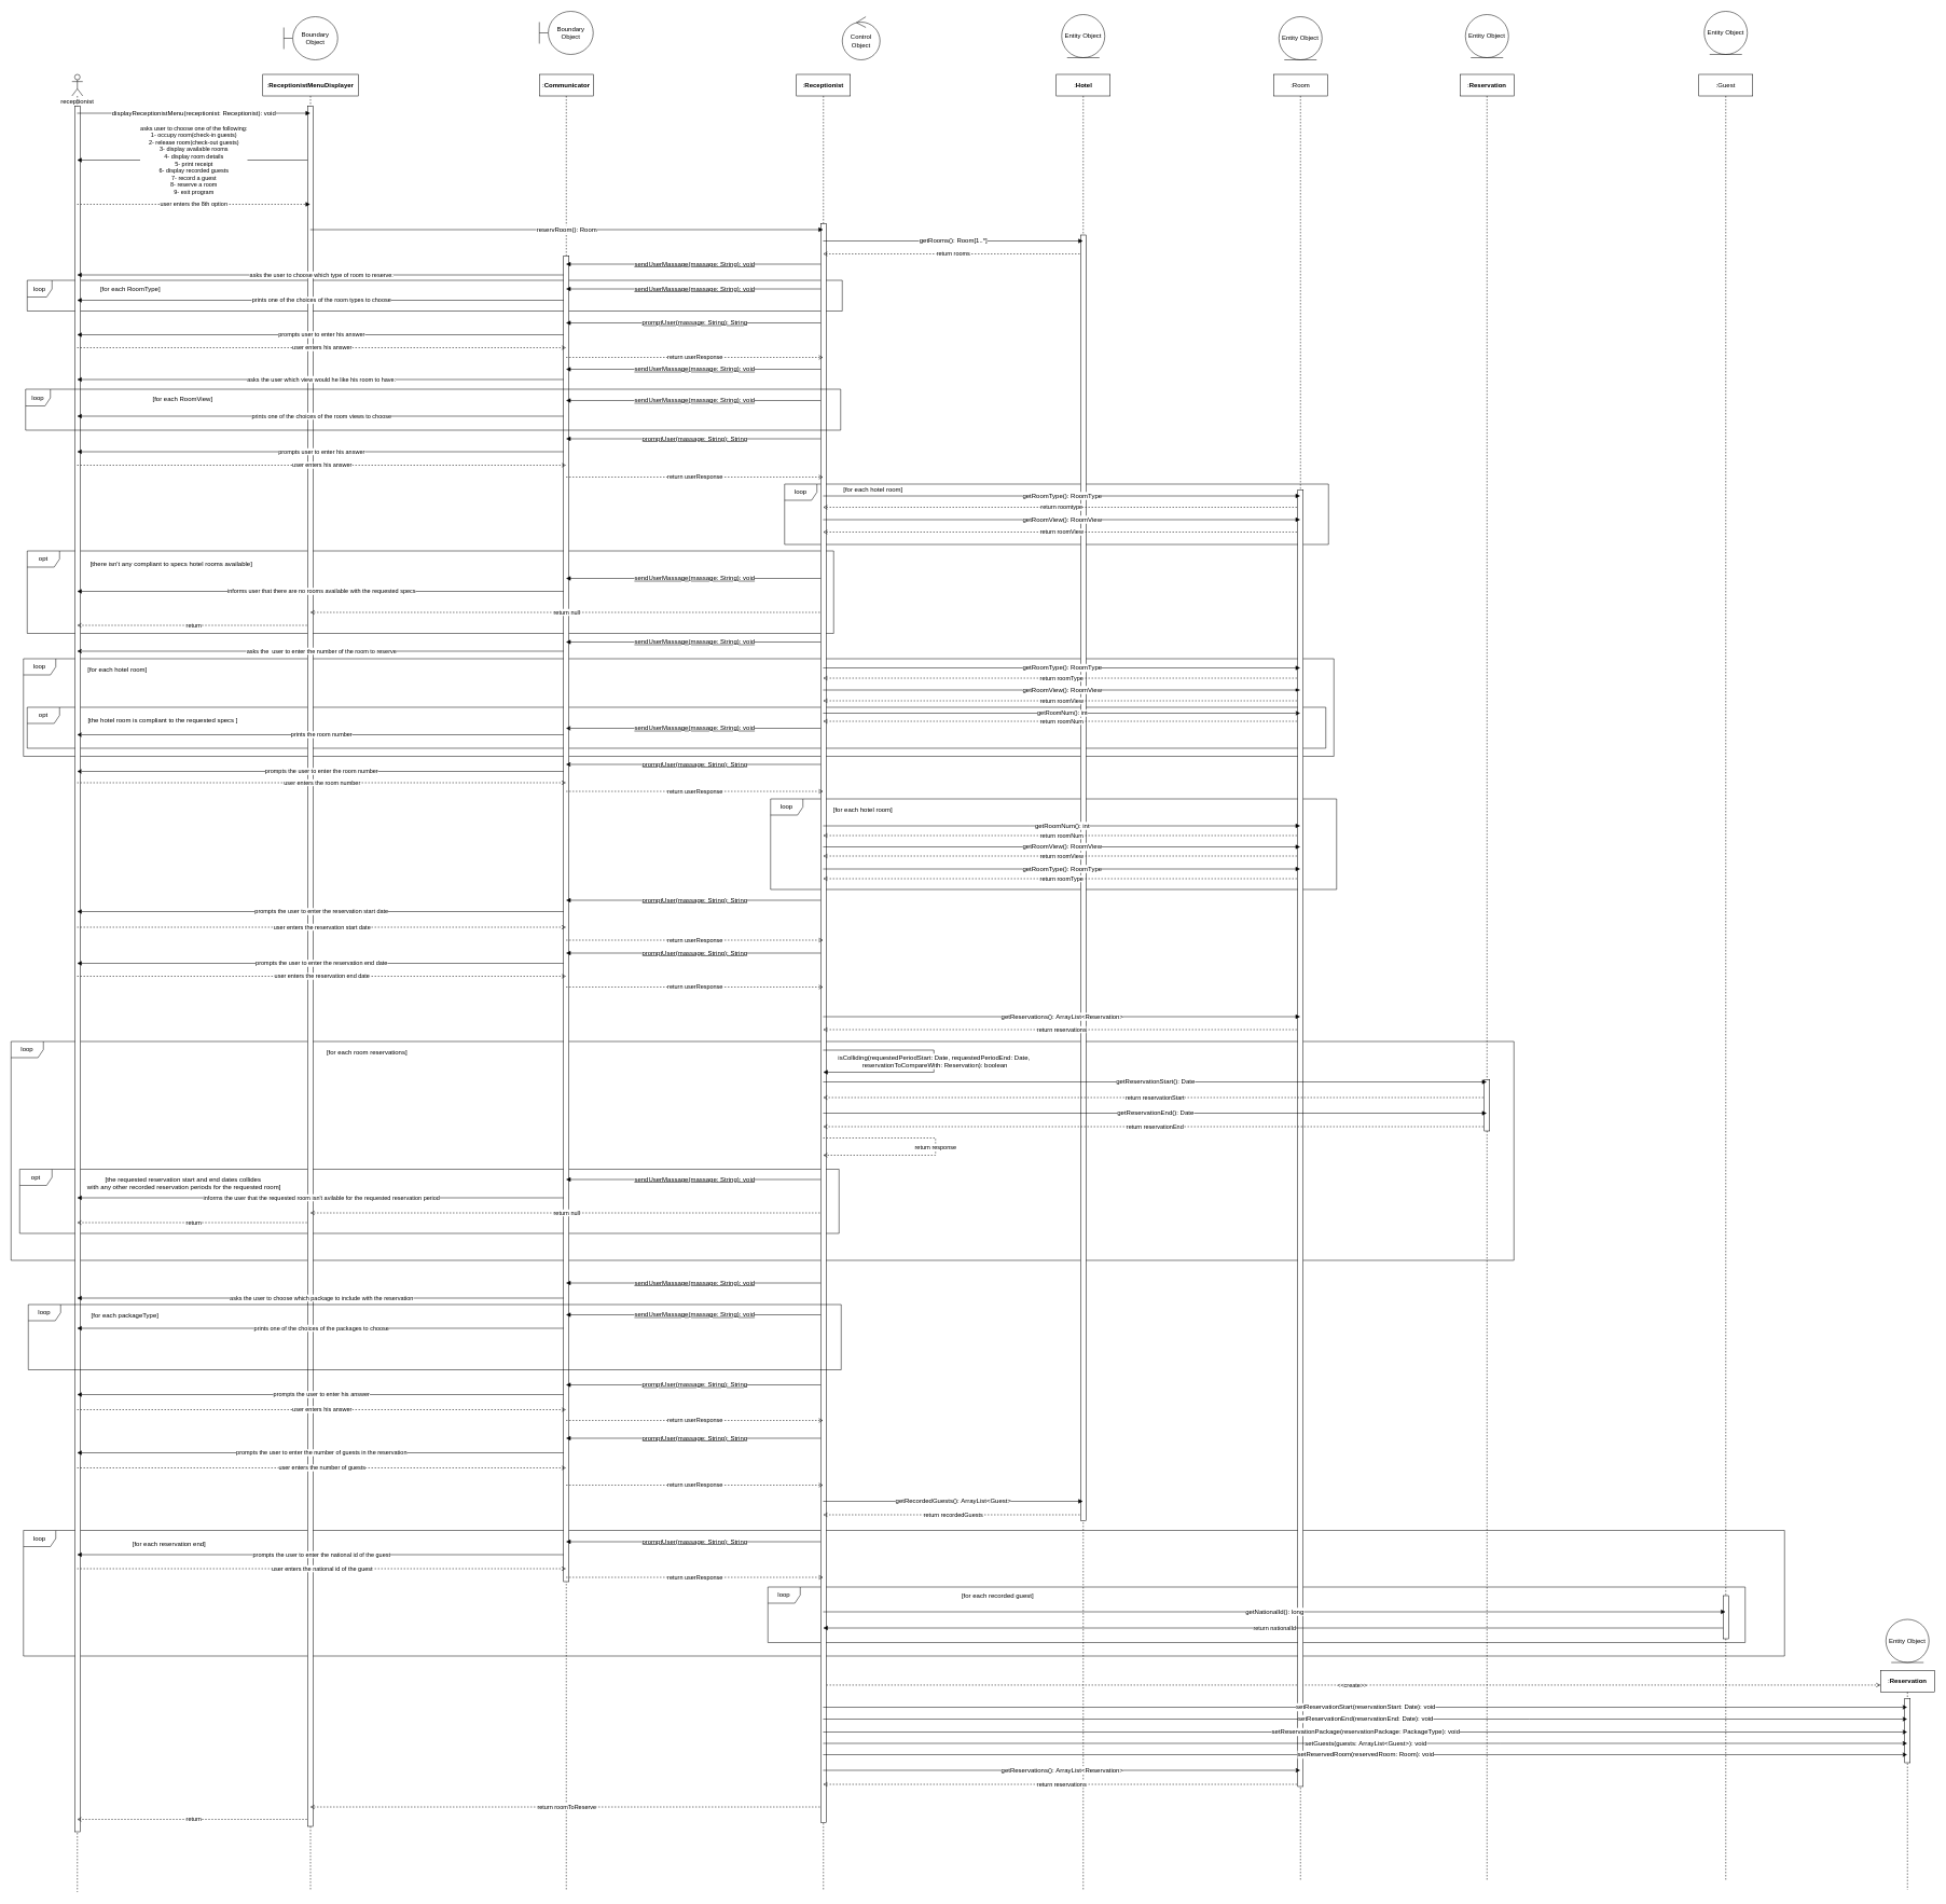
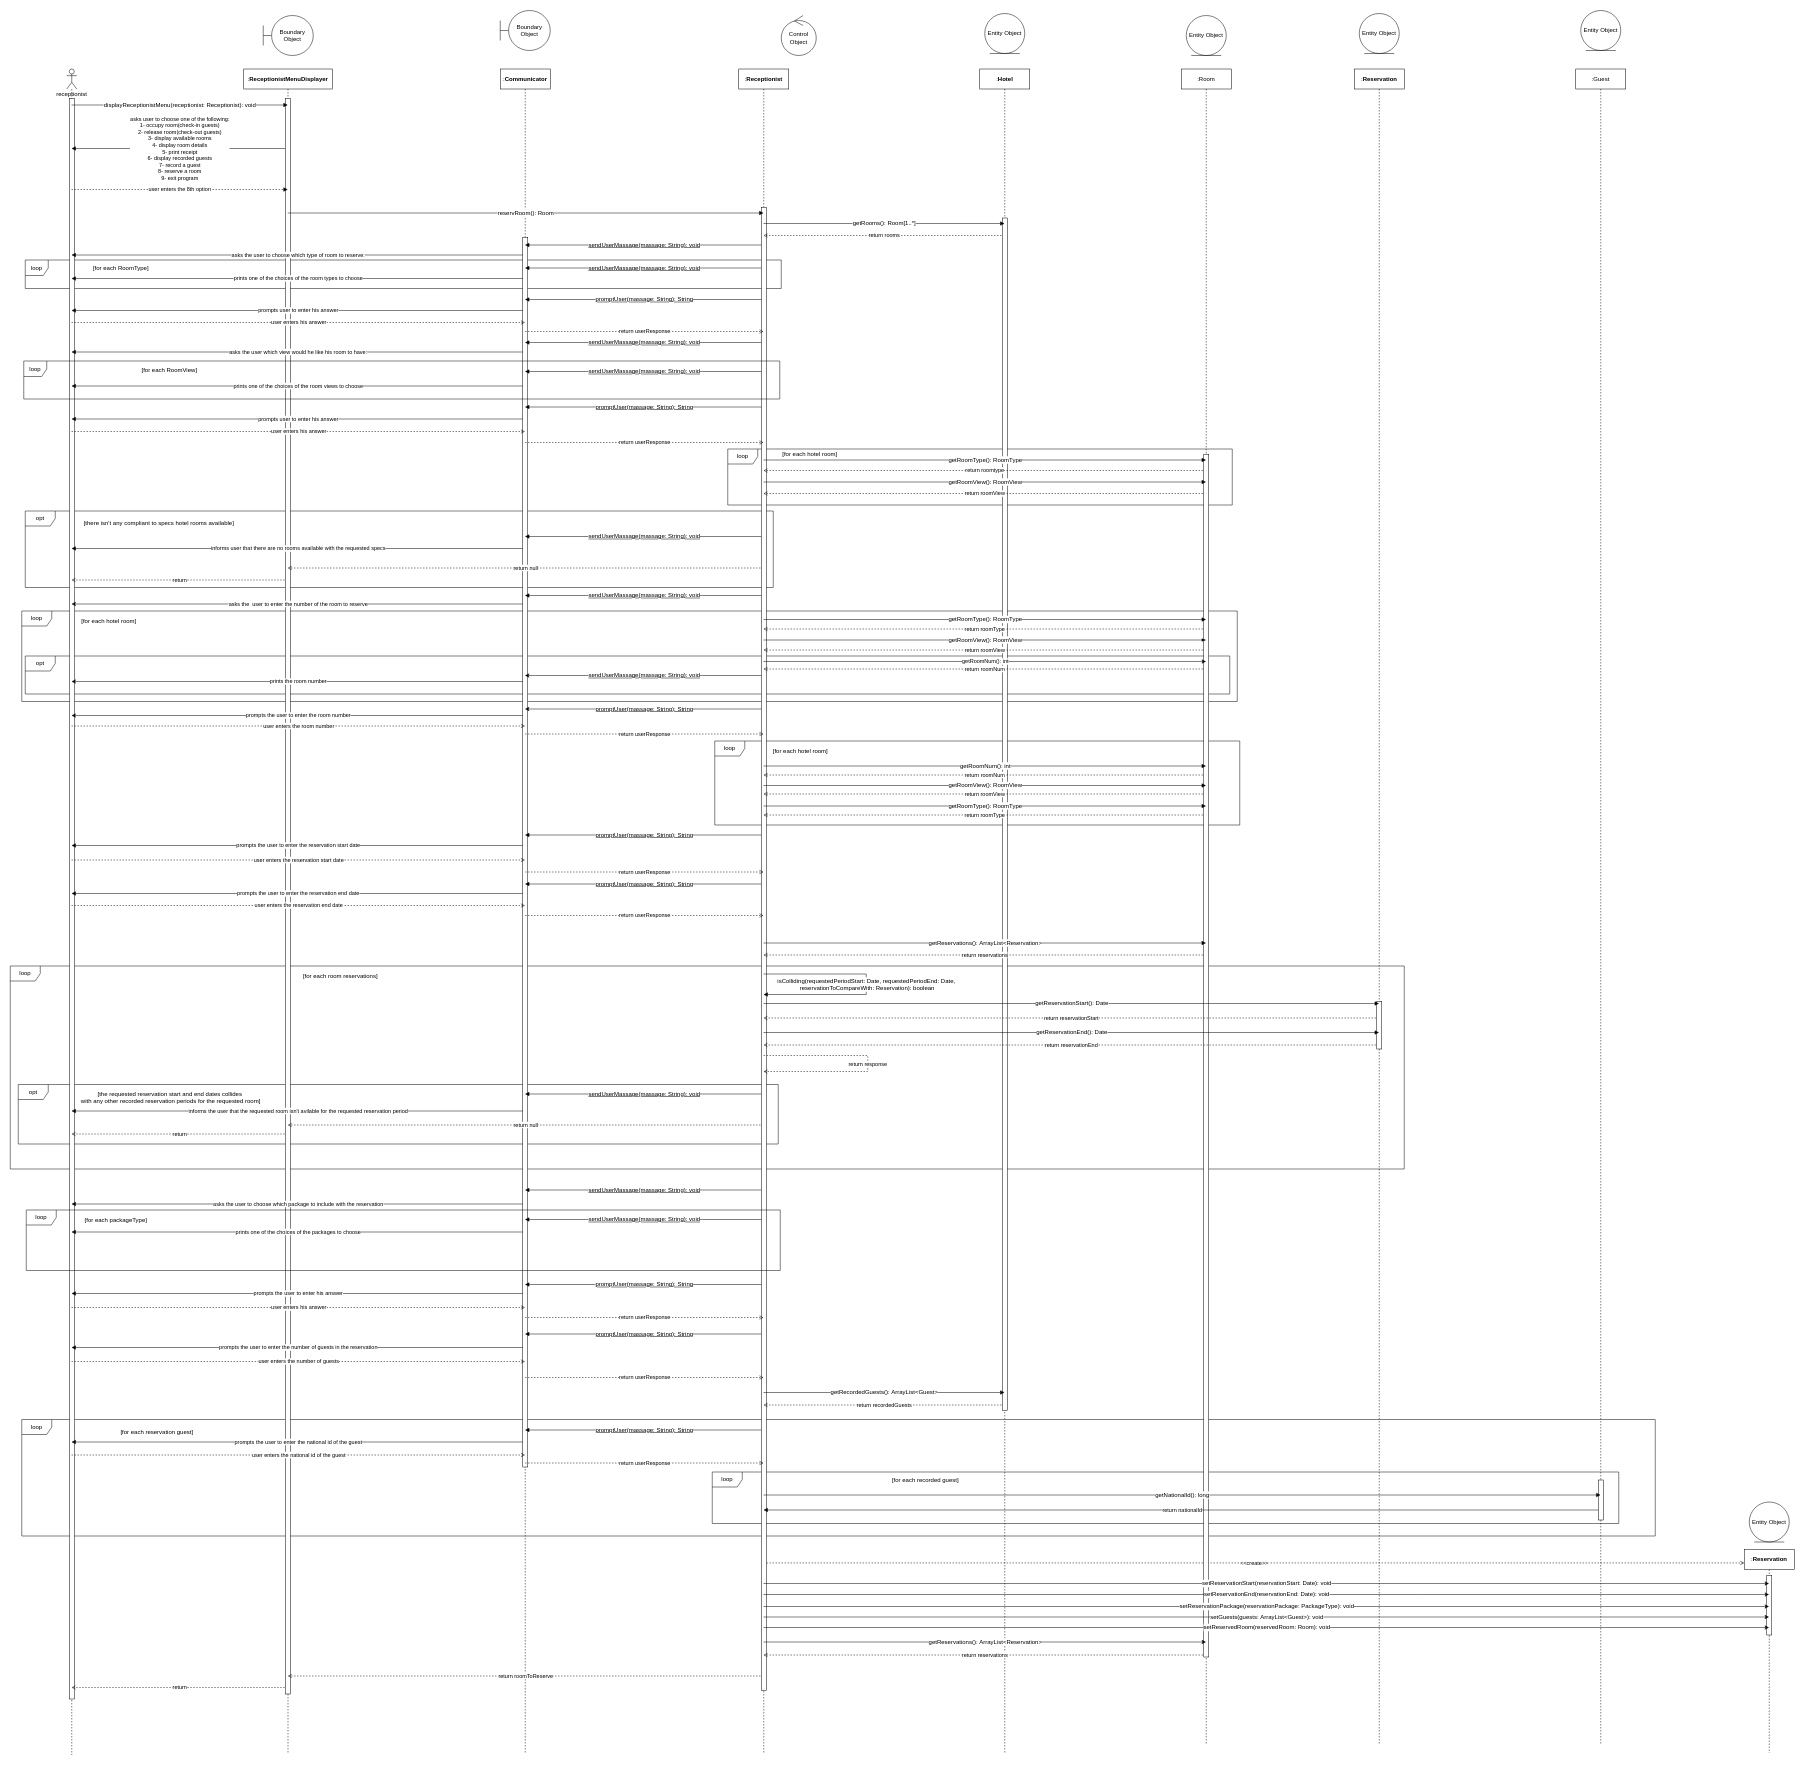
- <mxCell id="101" value="[the hotel room is compliant to the requested specs ]&amp;nbsp;" style="text;html=1;align=center;verticalAlign=middle;resizable=0;points=[];autosize=1;strokeColor=none;fillColor=none;" parent="1" vertex="1"><mxGeometry x="153" y="1322" width="299" height="26" as="geometry" /></mxCell>
- <mxCell id="13" value="[for each reservation end]" style="text;html=1;align=center;verticalAlign=middle;resizable=0;points=[];autosize=1;strokeColor=none;fillColor=none;" parent="11" vertex="1"><mxGeometry x="188.0" y="13.349" width="163" height="26" as="geometry" /></mxCell>
+ <mxCell id="13" value="[for each reservation guest]" style="text;html=1;align=center;verticalAlign=middle;resizable=0;points=[];autosize=1;strokeColor=none;fillColor=none;" parent="11" vertex="1"><mxGeometry x="188.0" y="13.349" width="163" height="26" as="geometry" /></mxCell>
